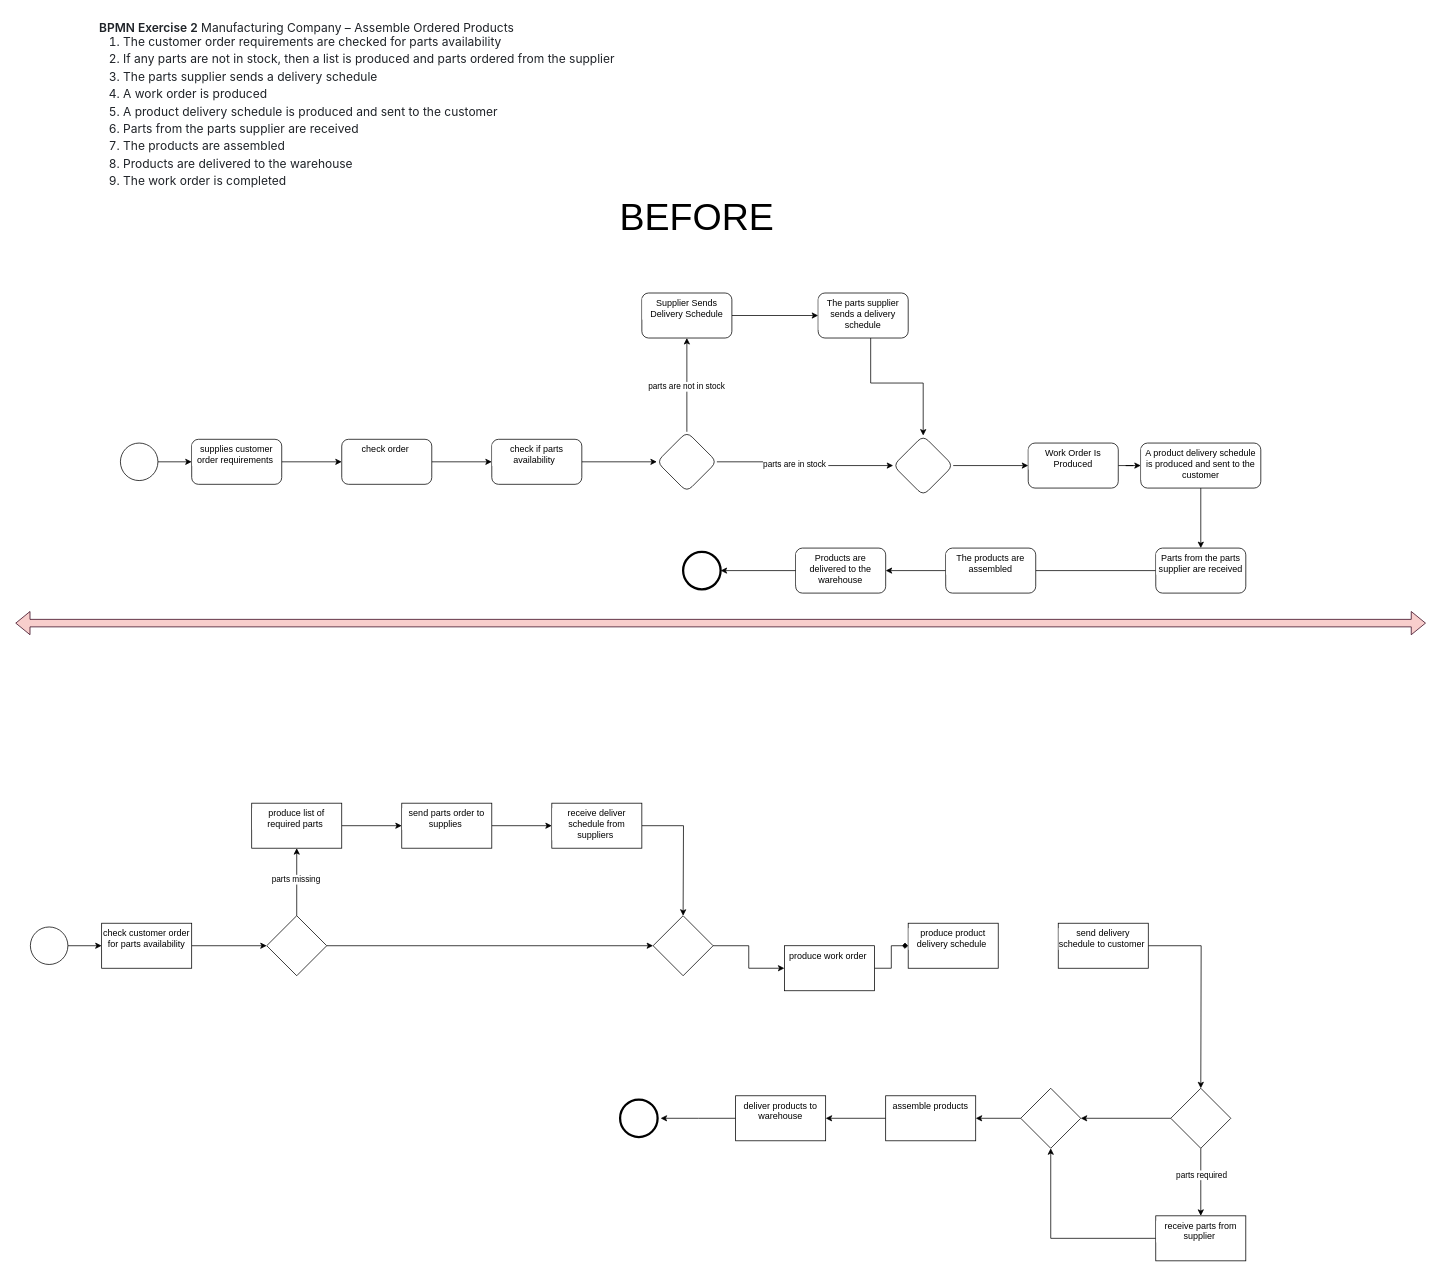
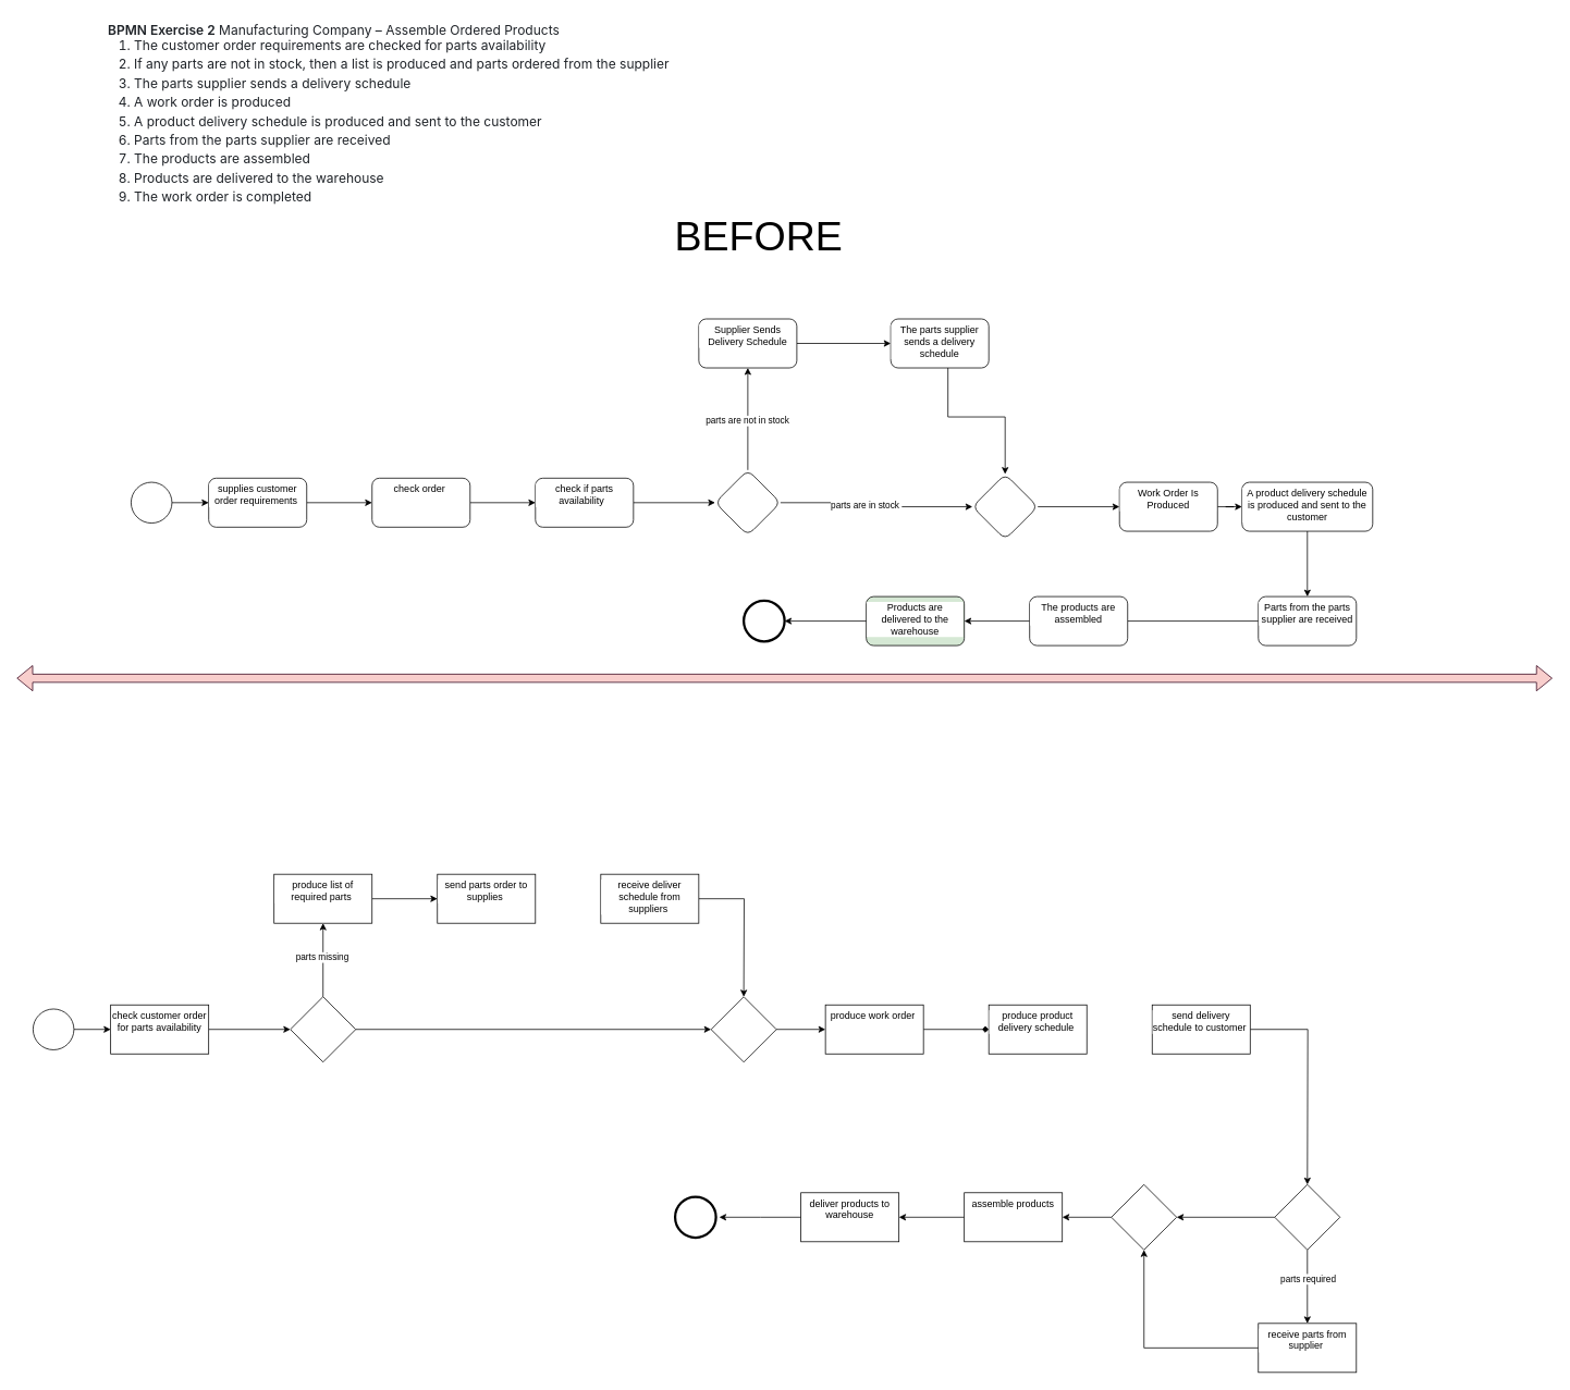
- <mxCell id="28" value="Products are delivered to the warehouse" style="whiteSpace=wrap;html=1;verticalAlign=top;rounded=1;labelBackgroundColor=#ffffff;" parent="1" vertex="1"><mxGeometry x="1060" y="730" width="120" height="60" as="geometry" /></mxCell>
+ <mxCell id="28" value="Products are delivered to the warehouse" style="whiteSpace=wrap;html=1;verticalAlign=top;rounded=1;labelBackgroundColor=#ffffff;fillColor=#d5e8d4;" parent="1" vertex="1"><mxGeometry x="1060" y="730" width="120" height="60" as="geometry" /></mxCell>
- <mxCell id="46" value="" style="edgeStyle=orthogonalEdgeStyle;rounded=0;orthogonalLoop=1;jettySize=auto;html=1;" edge="1" parent="1" source="47" target="49"><mxGeometry relative="1" as="geometry" /></mxCell>
- <mxCell id="53" value="produce work order&amp;nbsp;" style="whiteSpace=wrap;html=1;verticalAlign=top;labelBackgroundColor=#ffffff;" vertex="1" parent="1"><mxGeometry x="1045" y="1260" width="120" height="60" as="geometry" /></mxCell>
+ <mxCell id="53" value="produce work order&amp;nbsp;" style="whiteSpace=wrap;html=1;verticalAlign=top;labelBackgroundColor=#ffffff;" vertex="1" parent="1"><mxGeometry x="1010" y="1230" width="120" height="60" as="geometry" /></mxCell>
